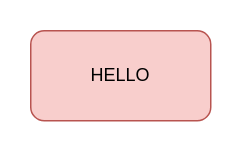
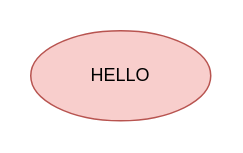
- <mxCell id="2" value="HELLO" style="rounded=1;whiteSpace=wrap;html=1;fillColor=#f8cecc;strokeColor=#b85450;" vertex="1" parent="1"><mxGeometry x="20" y="20" width="120" height="60" as="geometry" /></mxCell>
+ <mxCell id="2" value="HELLO" style="ellipse;whiteSpace=wrap;html=1;fillColor=#f8cecc;strokeColor=#b85450;" vertex="1" parent="1"><mxGeometry x="20" y="20" width="120" height="60" as="geometry" /></mxCell>
